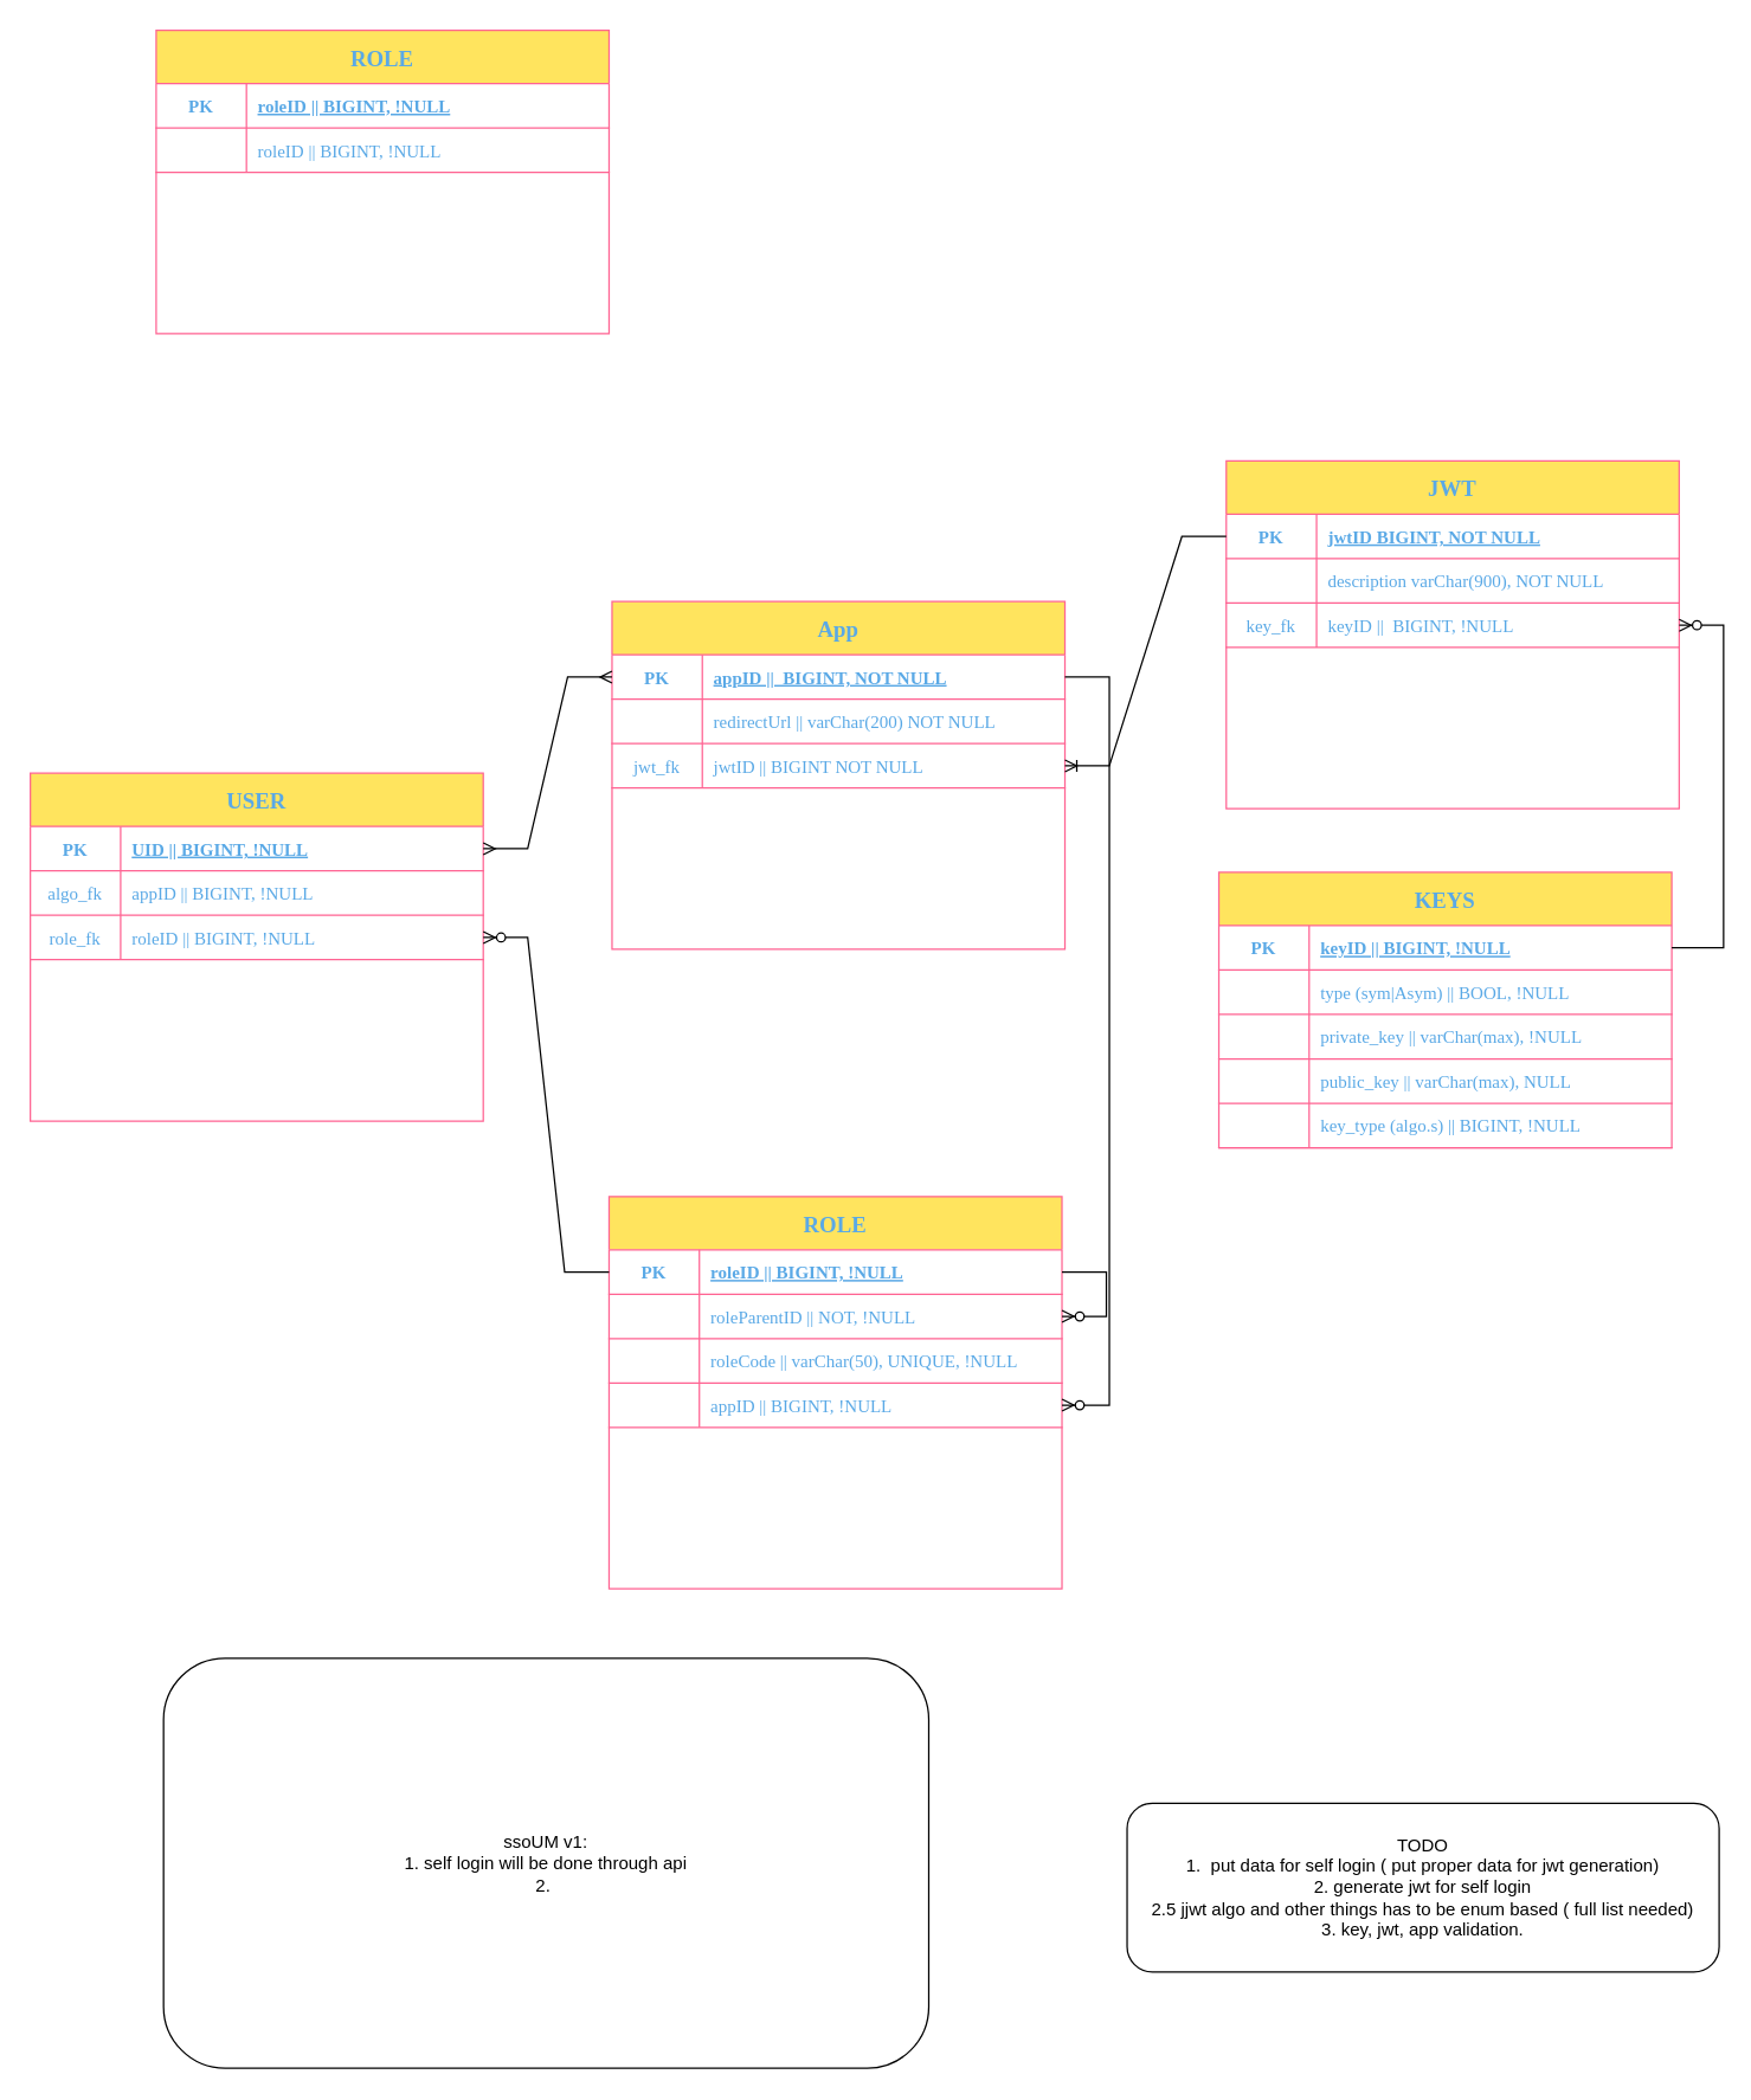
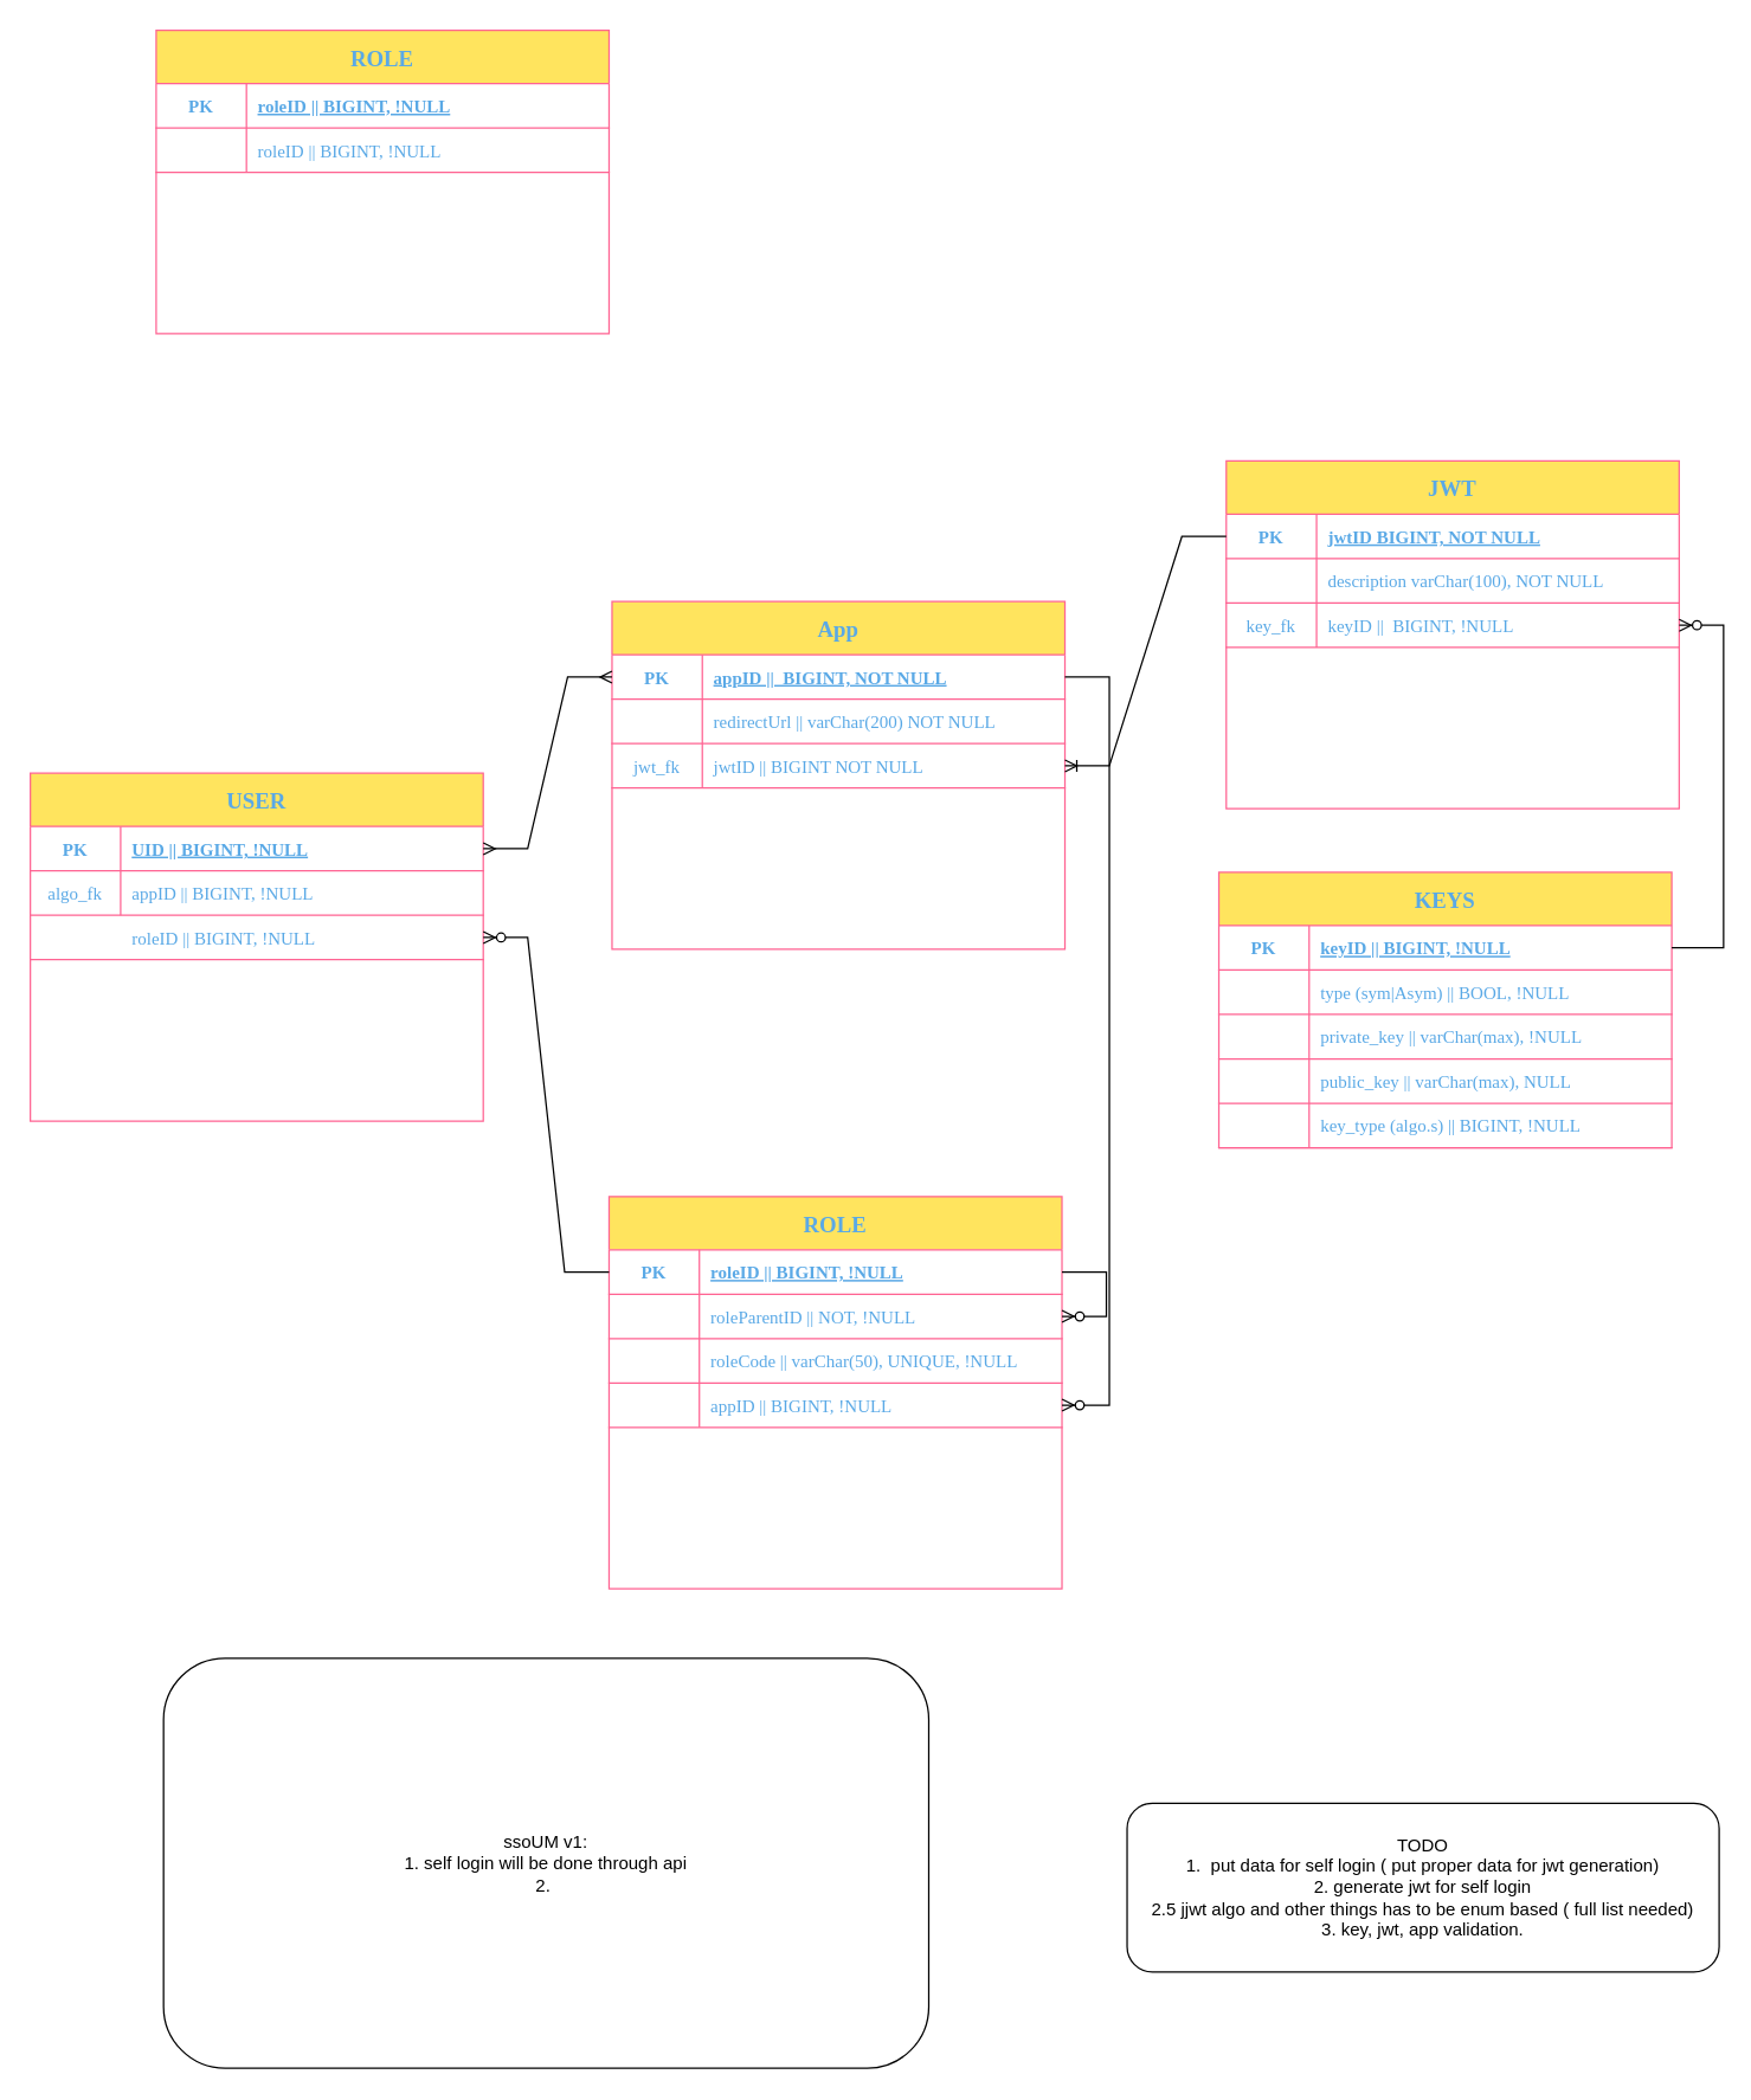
- <mxCell id="18" value="description varChar(900), NOT NULL " style="shape=partialRectangle;overflow=hidden;connectable=1;fillColor=none;top=0;left=0;bottom=0;right=0;align=left;spacingLeft=6;fontStyle=0;labelBackgroundColor=none;strokeColor=#FF6392;fontColor=#5AA9E6;rounded=0;movable=1;resizable=1;rotatable=1;deletable=1;editable=1;locked=0;fontFamily=Tahoma;" parent="16" vertex="1"><mxGeometry x="61" width="245" height="30" as="geometry"><mxRectangle width="245" height="30" as="alternateBounds" /></mxGeometry></mxCell>
+ <mxCell id="18" value="description varChar(100), NOT NULL " style="shape=partialRectangle;overflow=hidden;connectable=1;fillColor=none;top=0;left=0;bottom=0;right=0;align=left;spacingLeft=6;fontStyle=0;labelBackgroundColor=none;strokeColor=#FF6392;fontColor=#5AA9E6;rounded=0;movable=1;resizable=1;rotatable=1;deletable=1;editable=1;locked=0;fontFamily=Tahoma;" parent="16" vertex="1"><mxGeometry x="61" width="245" height="30" as="geometry"><mxRectangle width="245" height="30" as="alternateBounds" /></mxGeometry></mxCell>
- <mxCell id="51" value="role_fk" style="shape=partialRectangle;overflow=hidden;connectable=0;fillColor=none;top=0;left=0;bottom=0;right=0;fontStyle=0;labelBackgroundColor=none;strokeColor=#FF6392;fontColor=#5AA9E6;rounded=0;fontFamily=Tahoma;" parent="50" vertex="1"><mxGeometry width="61" height="30" as="geometry"><mxRectangle width="61" height="30" as="alternateBounds" /></mxGeometry></mxCell>
